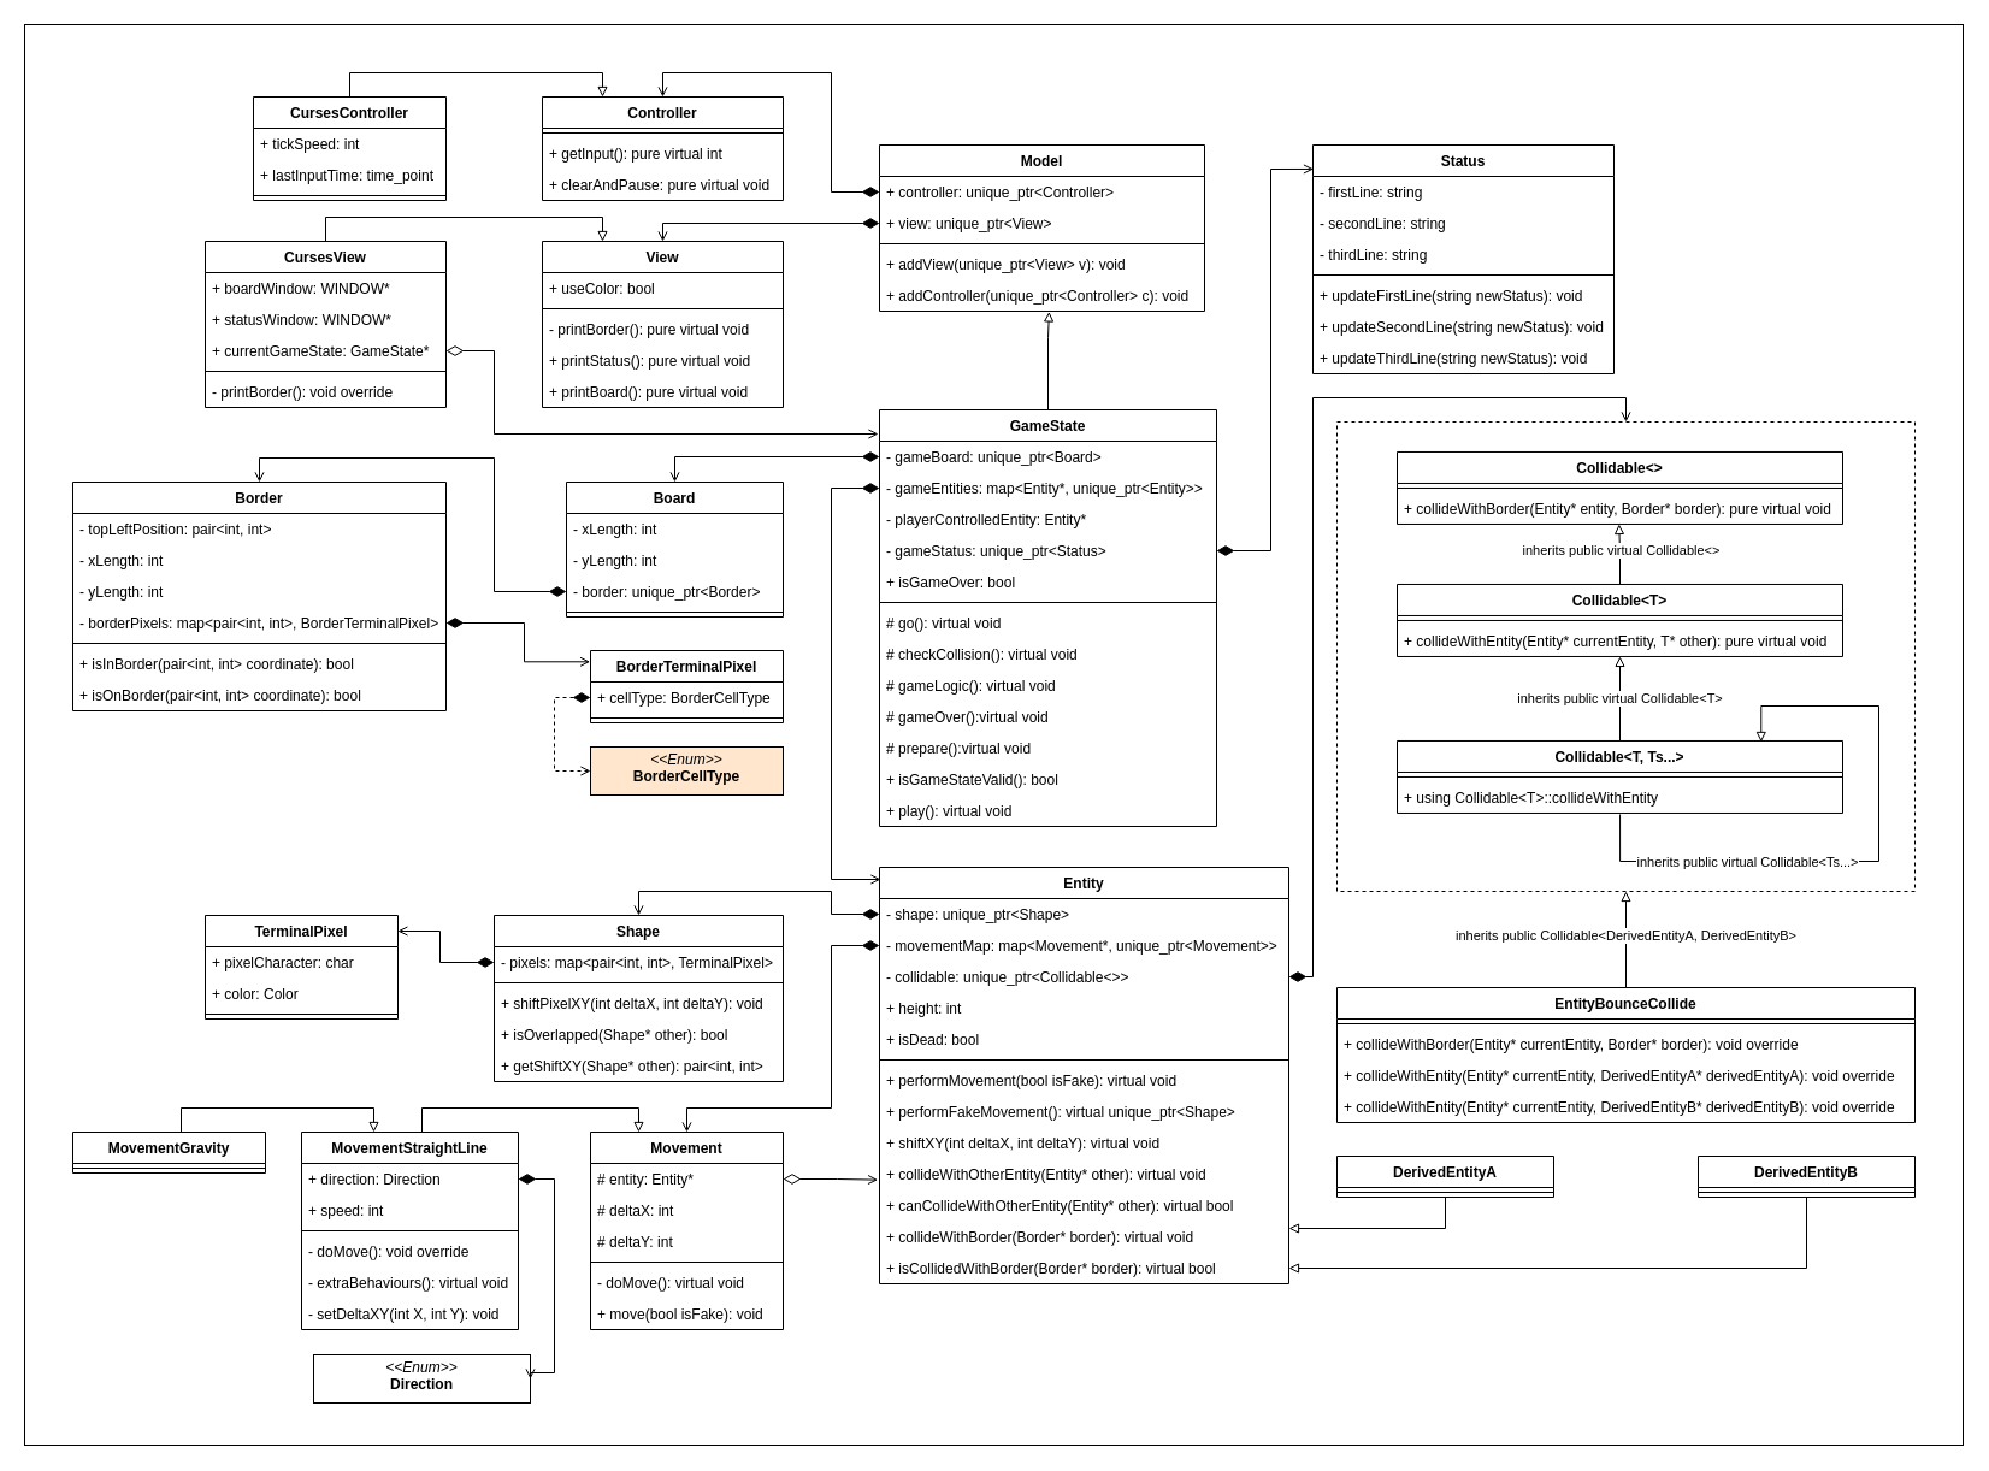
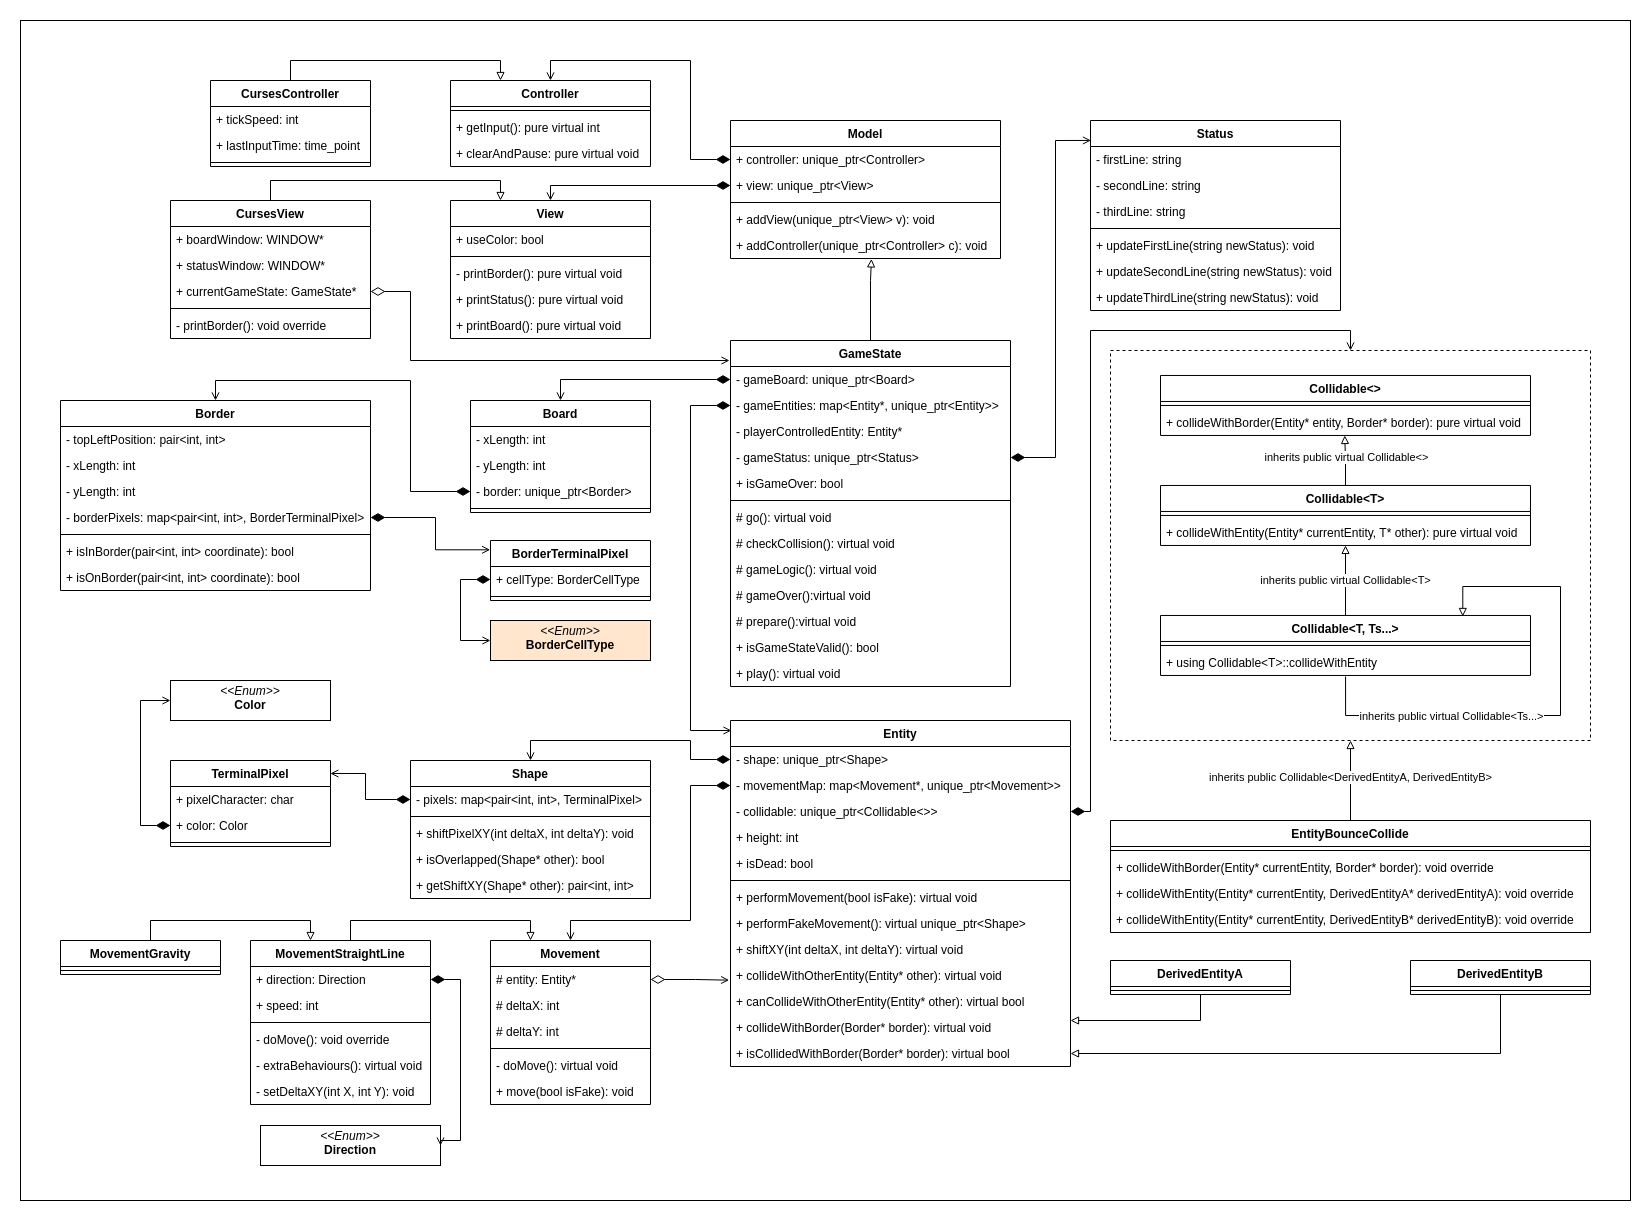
- <mxCell id="134" style="edgeStyle=orthogonalEdgeStyle;rounded=0;orthogonalLoop=1;jettySize=auto;html=1;entryX=0;entryY=0.5;entryDx=0;entryDy=0;startArrow=diamondThin;startFill=1;endArrow=open;endFill=0;startSize=12;endSize=6;dashed=1;" edge="1" parent="1" source="5" target="133"><mxGeometry relative="1" as="geometry" /></mxCell>
+ <mxCell id="134" style="edgeStyle=orthogonalEdgeStyle;rounded=0;orthogonalLoop=1;jettySize=auto;html=1;entryX=0;entryY=0.5;entryDx=0;entryDy=0;startArrow=diamondThin;startFill=1;endArrow=open;endFill=0;startSize=12;endSize=6;" edge="1" parent="1" source="5" target="133"><mxGeometry relative="1" as="geometry" /></mxCell>
+ <mxCell id="135" value="&lt;p style=&quot;margin: 0px ; margin-top: 4px ; text-align: center&quot;&gt;&lt;i&gt;&amp;lt;&amp;lt;Enum&amp;gt;&amp;gt;&lt;/i&gt;&lt;br&gt;&lt;b&gt;Color&lt;/b&gt;&lt;/p&gt;" style="verticalAlign=top;align=left;overflow=fill;fontSize=12;fontFamily=Helvetica;html=1;" vertex="1" parent="1"><mxGeometry x="170" y="680" width="160" height="40" as="geometry" /></mxCell>
+ <mxCell id="137" style="edgeStyle=orthogonalEdgeStyle;rounded=0;orthogonalLoop=1;jettySize=auto;html=1;entryX=0;entryY=0.5;entryDx=0;entryDy=0;startArrow=diamondThin;startFill=1;endArrow=open;endFill=0;startSize=12;endSize=6;" edge="1" parent="1" source="98" target="135"><mxGeometry relative="1" as="geometry" /></mxCell>
